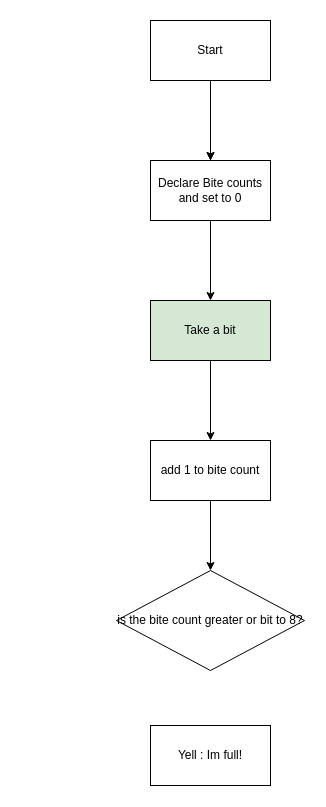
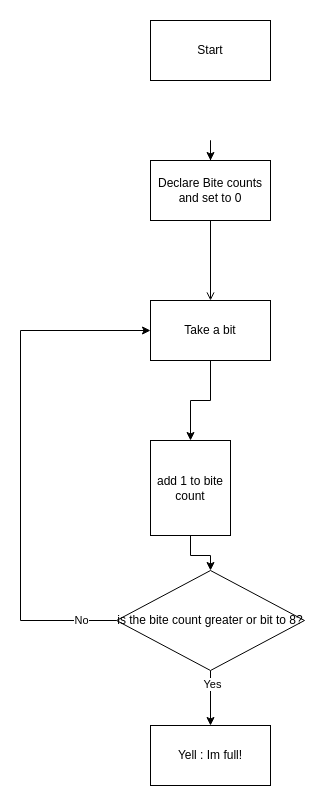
- <mxCell id="4" value="" style="edgeStyle=orthogonalEdgeStyle;rounded=0;orthogonalLoop=1;jettySize=auto;html=1;" edge="1" parent="1" source="3" target="6"><mxGeometry relative="1" as="geometry"><mxPoint x="210" y="80" as="sourcePoint" /><mxPoint x="210" y="160" as="targetPoint" /></mxGeometry></mxCell>
- <mxCell id="5" value="" style="edgeStyle=orthogonalEdgeStyle;rounded=0;orthogonalLoop=1;jettySize=auto;html=1;" edge="1" parent="1" source="6" target="8"><mxGeometry relative="1" as="geometry" /></mxCell>
+ <mxCell id="5" value="" style="edgeStyle=orthogonalEdgeStyle;rounded=0;orthogonalLoop=1;jettySize=auto;html=1;endArrow=open;" edge="1" parent="1" source="6" target="8"><mxGeometry relative="1" as="geometry" /></mxCell>
- <mxCell id="8" value="Take a bit" style="whiteSpace=wrap;html=1;rounded=0;fillColor=#d5e8d4;" vertex="1" parent="1"><mxGeometry x="150" y="300" width="120" height="60" as="geometry" /></mxCell>
+ <mxCell id="8" value="Take a bit" style="whiteSpace=wrap;html=1;rounded=0;" vertex="1" parent="1"><mxGeometry x="150" y="300" width="120" height="60" as="geometry" /></mxCell>
+ <mxCell id="11" value="" style="edgeStyle=orthogonalEdgeStyle;rounded=0;orthogonalLoop=1;jettySize=auto;html=1;entryX=0;entryY=0.5;entryDx=0;entryDy=0;" edge="1" parent="1" source="15" target="8"><mxGeometry relative="1" as="geometry"><mxPoint x="210" y="770" as="targetPoint" /><Array as="points"><mxPoint x="20" y="620" /><mxPoint x="20" y="330" /></Array></mxGeometry></mxCell>
+ <mxCell id="12" value="No" style="edgeLabel;html=1;align=center;verticalAlign=middle;resizable=0;points=[];" vertex="1" connectable="0" parent="11"><mxGeometry x="-0.25" y="-1" relative="1" as="geometry"><mxPoint x="59" y="97" as="offset" /></mxGeometry></mxCell>
- <mxCell id="10" value="add 1 to bite count" style="whiteSpace=wrap;html=1;rounded=0;" vertex="1" parent="1"><mxGeometry x="150" y="440" width="120" height="60" as="geometry" /></mxCell>
+ <mxCell id="10" value="add 1 to bite count" style="whiteSpace=wrap;html=1;rounded=0;" vertex="1" parent="1"><mxGeometry x="150" y="440" width="80" height="95" as="geometry" /></mxCell>
+ <mxCell id="13" value="" style="edgeStyle=orthogonalEdgeStyle;rounded=0;orthogonalLoop=1;jettySize=auto;html=1;" edge="1" parent="1" source="15" target="16"><mxGeometry relative="1" as="geometry" /></mxCell>
+ <mxCell id="14" value="Yes" style="edgeLabel;html=1;align=center;verticalAlign=middle;resizable=0;points=[];" vertex="1" connectable="0" parent="13"><mxGeometry x="-0.543" y="1" relative="1" as="geometry"><mxPoint as="offset" /></mxGeometry></mxCell>
